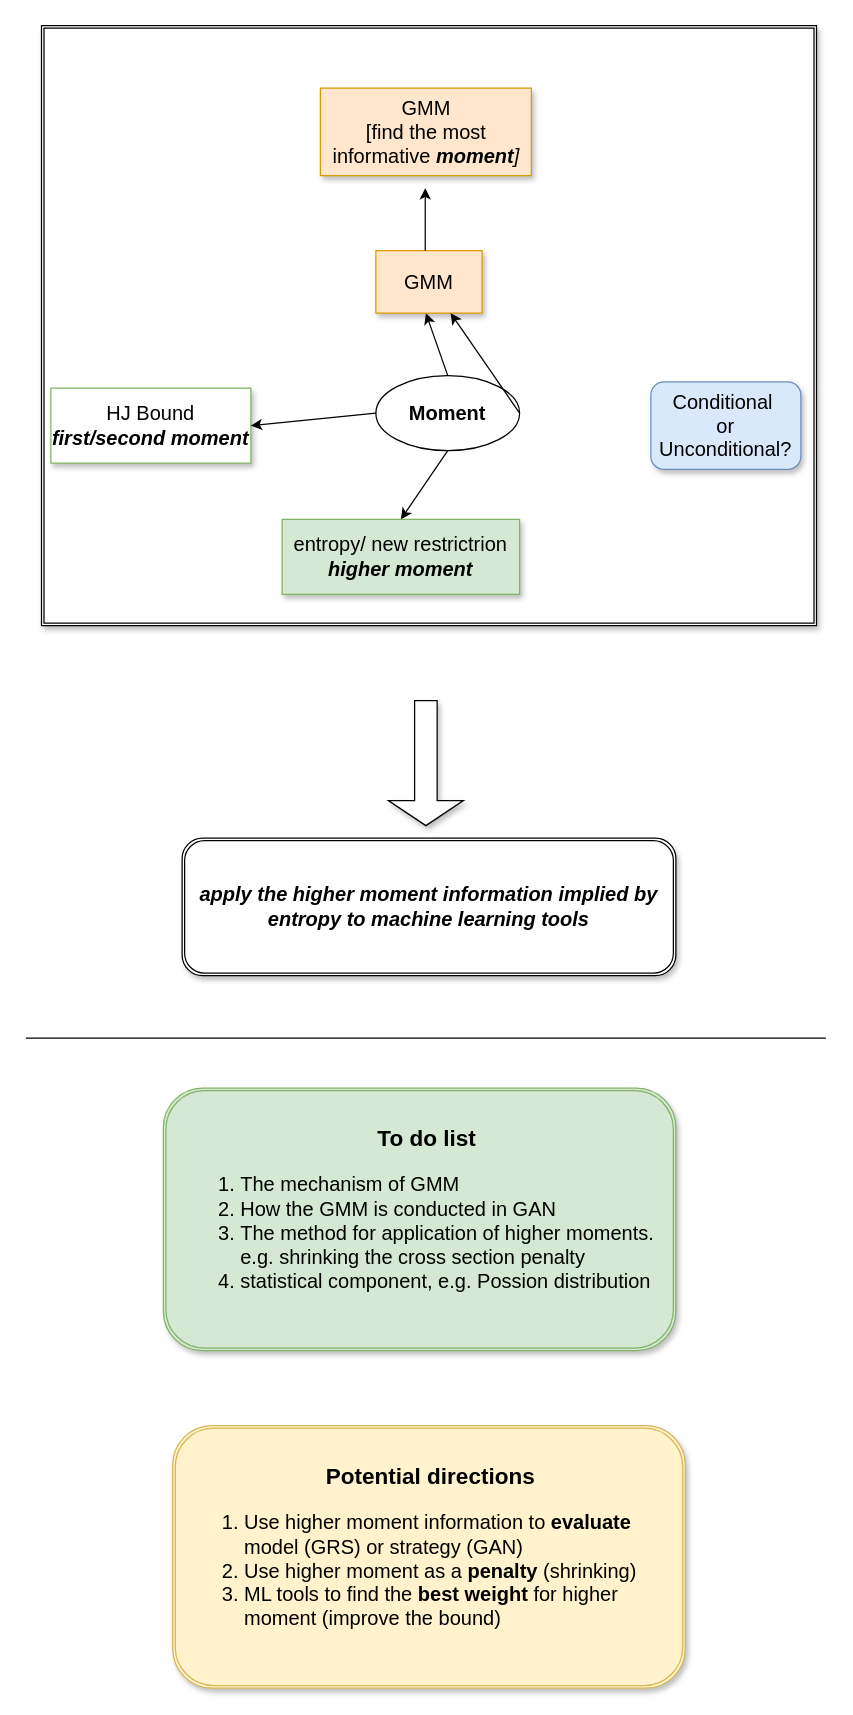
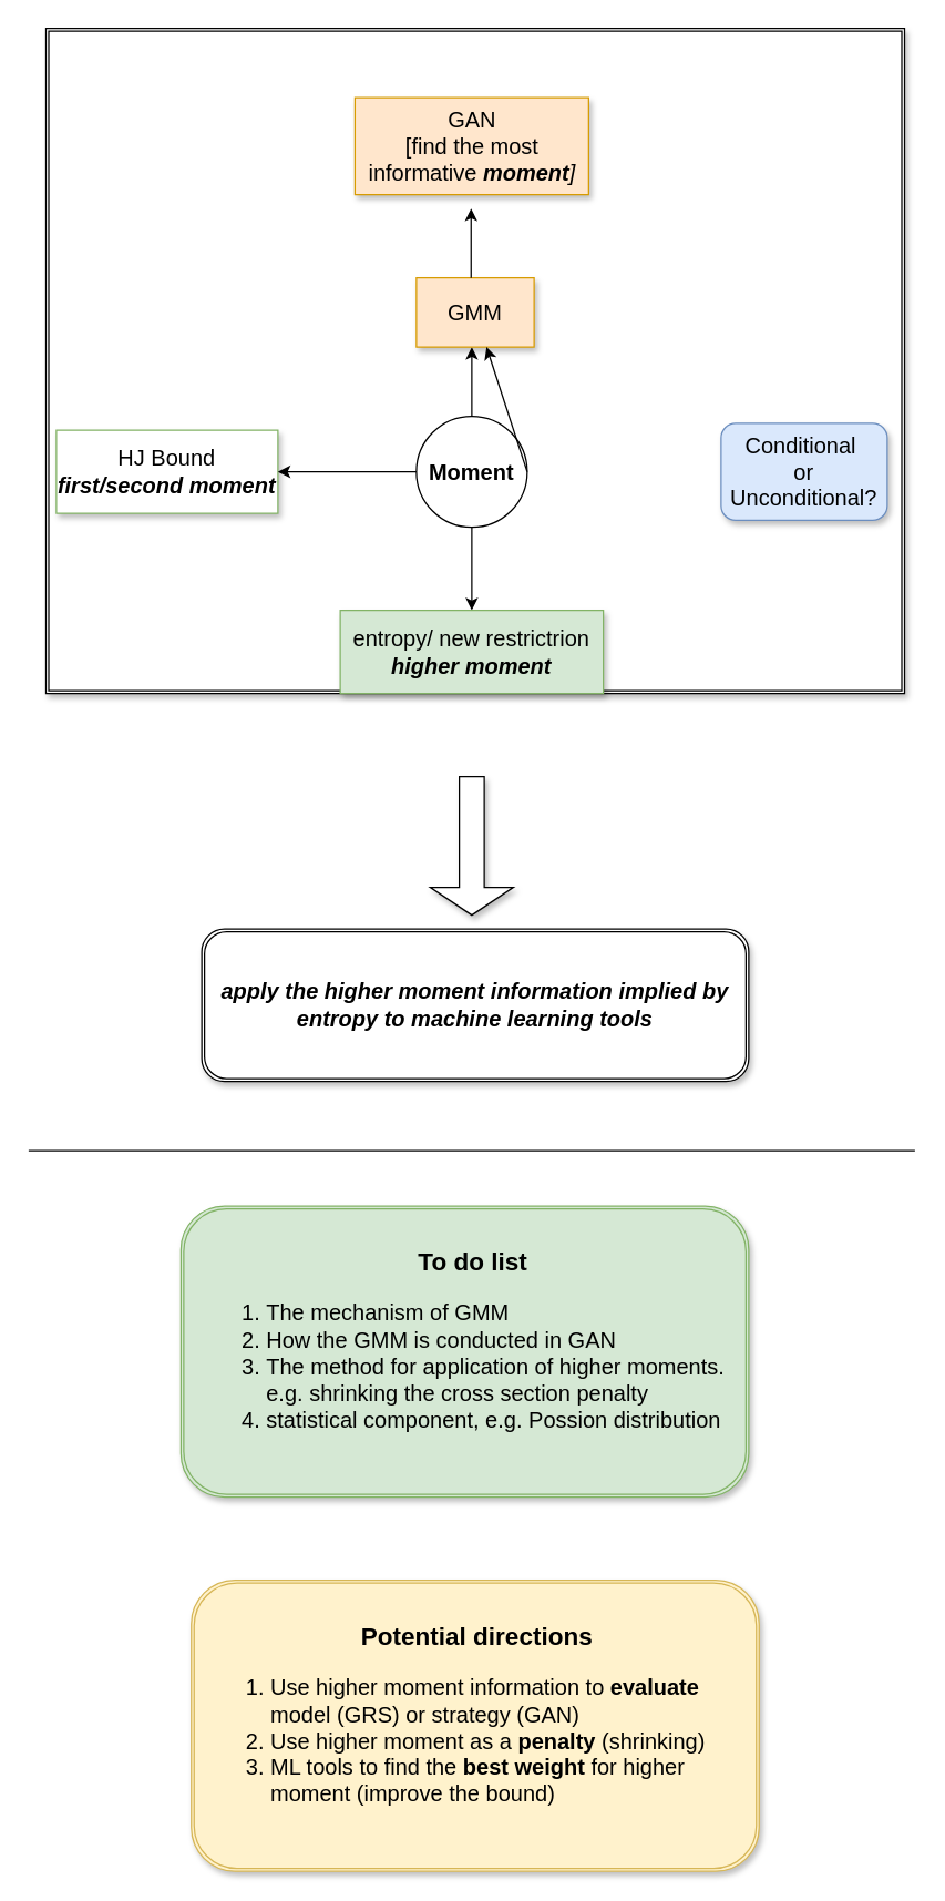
- <mxCell id="7" value="GMM&lt;br&gt;[find the most informative &lt;i&gt;&lt;b&gt;moment&lt;/b&gt;]&lt;/i&gt;" style="rounded=0;whiteSpace=wrap;html=1;shadow=1;fontSize=16;fillColor=#ffe6cc;strokeColor=#d79b00;" parent="1" vertex="1"><mxGeometry x="255.63" y="70" width="168.75" height="70" as="geometry" /></mxCell>
+ <mxCell id="7" value="GAN&lt;br&gt;[find the most informative &lt;i&gt;&lt;b&gt;moment&lt;/b&gt;]&lt;/i&gt;" style="rounded=0;whiteSpace=wrap;html=1;shadow=1;fontSize=16;fillColor=#ffe6cc;strokeColor=#d79b00;" parent="1" vertex="1"><mxGeometry x="255.63" y="70" width="168.75" height="70" as="geometry" /></mxCell>
- <mxCell id="4" value="&lt;font style=&quot;font-size: 16px&quot;&gt;Moment&lt;/font&gt;" style="ellipse;whiteSpace=wrap;html=1;aspect=fixed;fontStyle=1;" parent="1" vertex="1"><mxGeometry x="300" y="300" width="115" height="60" as="geometry" /></mxCell>
+ <mxCell id="4" value="&lt;font style=&quot;font-size: 16px&quot;&gt;Moment&lt;/font&gt;" style="ellipse;whiteSpace=wrap;html=1;aspect=fixed;fontStyle=1;" parent="1" vertex="1"><mxGeometry x="300" y="300" width="80" height="80" as="geometry" /></mxCell>
- <mxCell id="14" value="entropy/ new restrictrion&lt;br&gt;&lt;b&gt;&lt;i&gt;higher moment&lt;/i&gt;&lt;/b&gt;" style="rounded=0;whiteSpace=wrap;html=1;shadow=1;fontSize=16;fillColor=#d5e8d4;strokeColor=#82b366;" parent="1" vertex="1"><mxGeometry x="225.01" y="415" width="189.99" height="60" as="geometry" /></mxCell>
+ <mxCell id="14" value="entropy/ new restrictrion&lt;br&gt;&lt;b&gt;&lt;i&gt;higher moment&lt;/i&gt;&lt;/b&gt;" style="rounded=0;whiteSpace=wrap;html=1;shadow=1;fontSize=16;fillColor=#d5e8d4;strokeColor=#82b366;" parent="1" vertex="1"><mxGeometry x="245.01" y="440" width="189.99" height="60" as="geometry" /></mxCell>
